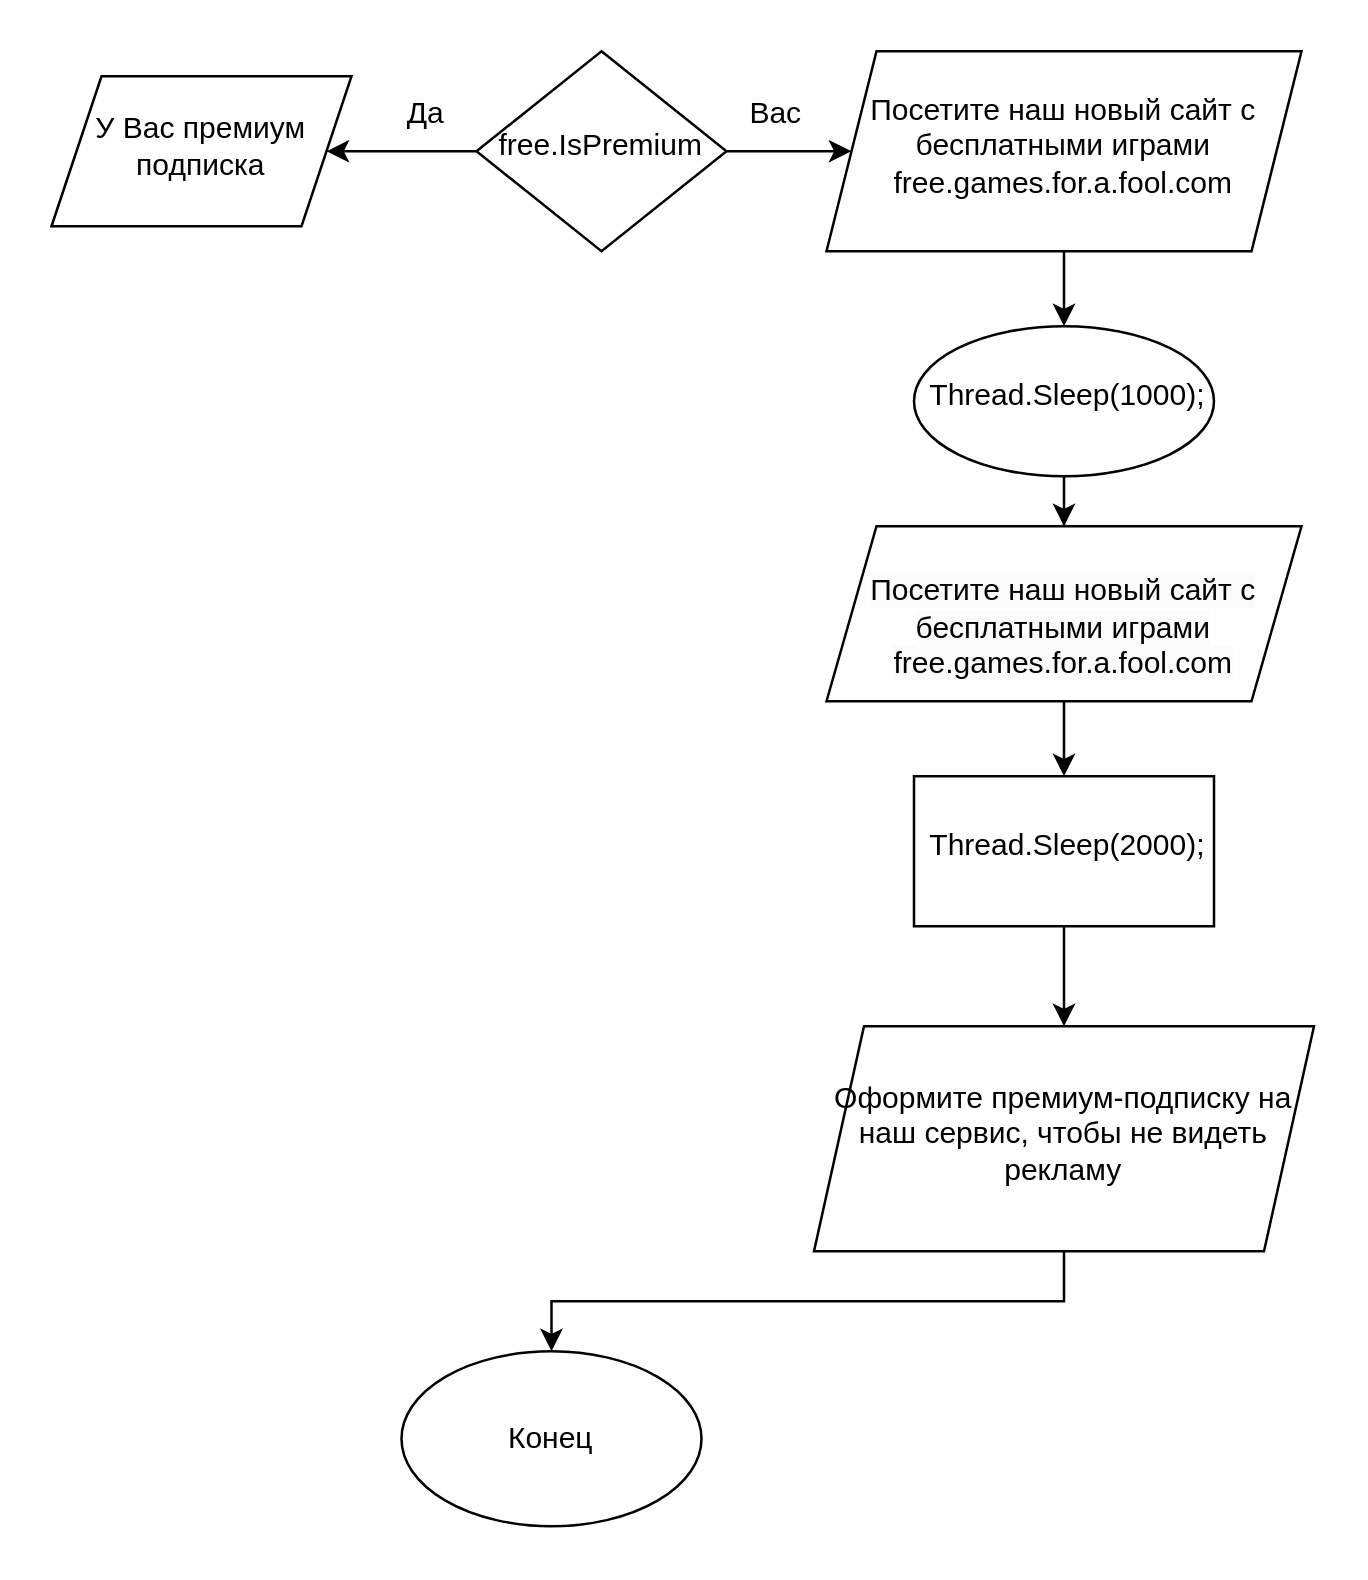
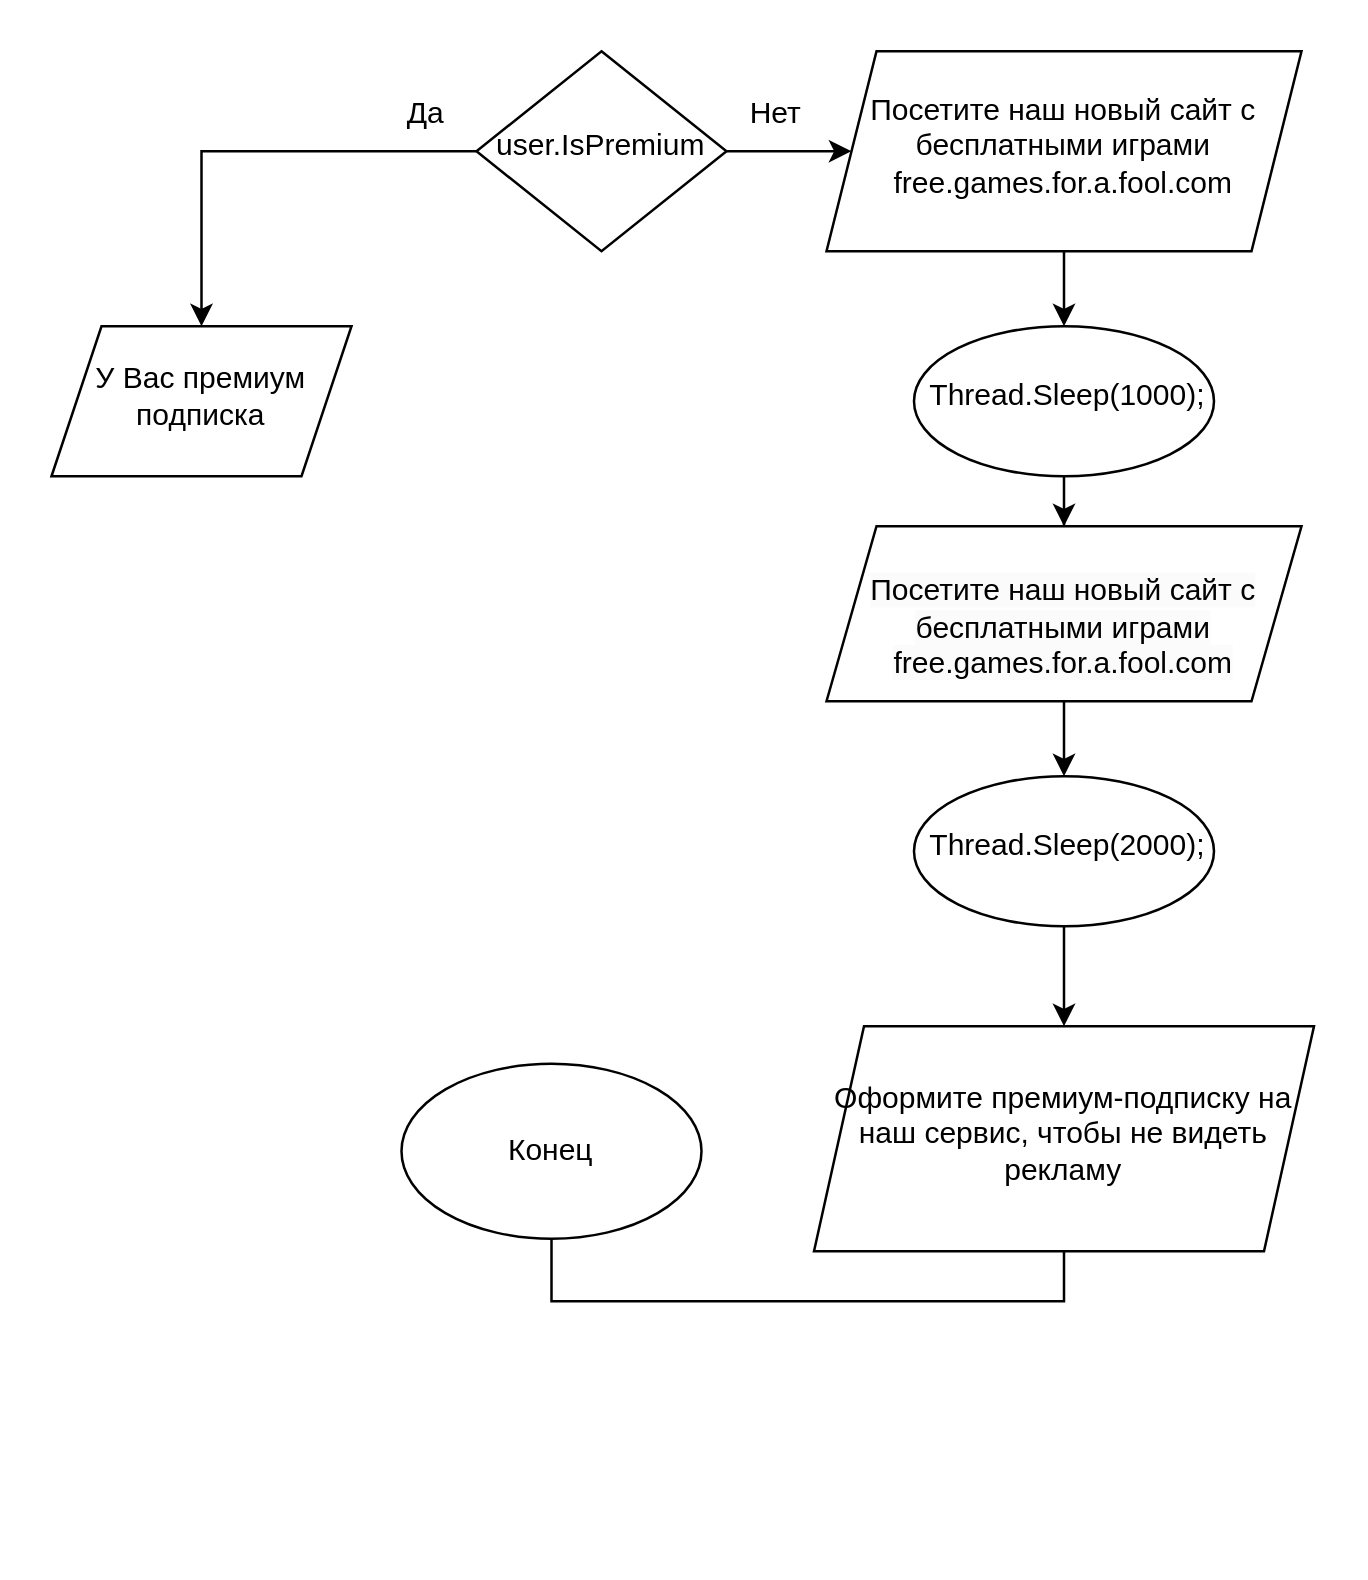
- <mxCell id="18" value="Вас" style="text;html=1;strokeColor=none;fillColor=none;align=center;verticalAlign=middle;whiteSpace=wrap;rounded=0;" vertex="1" parent="1"><mxGeometry x="280" y="30" width="60" height="30" as="geometry" /></mxCell>
+ <mxCell id="18" value="Нет" style="text;html=1;strokeColor=none;fillColor=none;align=center;verticalAlign=middle;whiteSpace=wrap;rounded=0;" vertex="1" parent="1"><mxGeometry x="280" y="30" width="60" height="30" as="geometry" /></mxCell>
- <mxCell id="4" value="free.IsPremium" style="rhombus;whiteSpace=wrap;html=1;shadow=0;fontFamily=Helvetica;fontSize=12;align=center;strokeWidth=1;spacing=6;spacingTop=-4;" vertex="1" parent="1"><mxGeometry x="190" y="20" width="100" height="80" as="geometry" /></mxCell>
+ <mxCell id="4" value="user.IsPremium" style="rhombus;whiteSpace=wrap;html=1;shadow=0;fontFamily=Helvetica;fontSize=12;align=center;strokeWidth=1;spacing=6;spacingTop=-4;" vertex="1" parent="1"><mxGeometry x="190" y="20" width="100" height="80" as="geometry" /></mxCell>
- <mxCell id="5" value="У Вас премиум подписка" style="shape=parallelogram;perimeter=parallelogramPerimeter;whiteSpace=wrap;html=1;fixedSize=1;shadow=0;strokeWidth=1;spacing=6;spacingTop=-4;" vertex="1" parent="1"><mxGeometry x="20" y="30" width="120" height="60" as="geometry" /></mxCell>
+ <mxCell id="5" value="У Вас премиум подписка" style="shape=parallelogram;perimeter=parallelogramPerimeter;whiteSpace=wrap;html=1;fixedSize=1;shadow=0;strokeWidth=1;spacing=6;spacingTop=-4;" vertex="1" parent="1"><mxGeometry x="20" y="130" width="120" height="60" as="geometry" /></mxCell>
- <mxCell id="13" value="&amp;nbsp;Thread.Sleep(2000);" style="whiteSpace=wrap;html=1;shadow=0;strokeWidth=1;spacing=6;spacingTop=-4;" vertex="1" parent="1"><mxGeometry x="365" y="310" width="120" height="60" as="geometry" /></mxCell>
+ <mxCell id="13" value="&amp;nbsp;Thread.Sleep(2000);" style="ellipse;whiteSpace=wrap;html=1;shadow=0;strokeWidth=1;spacing=6;spacingTop=-4;" vertex="1" parent="1"><mxGeometry x="365" y="310" width="120" height="60" as="geometry" /></mxCell>
- <mxCell id="16" value="Конец" style="ellipse;whiteSpace=wrap;html=1;" vertex="1" parent="1"><mxGeometry x="160" y="540" width="120" height="70" as="geometry" /></mxCell>
+ <mxCell id="16" value="Конец" style="ellipse;whiteSpace=wrap;html=1;" vertex="1" parent="1"><mxGeometry x="160" y="425" width="120" height="70" as="geometry" /></mxCell>
